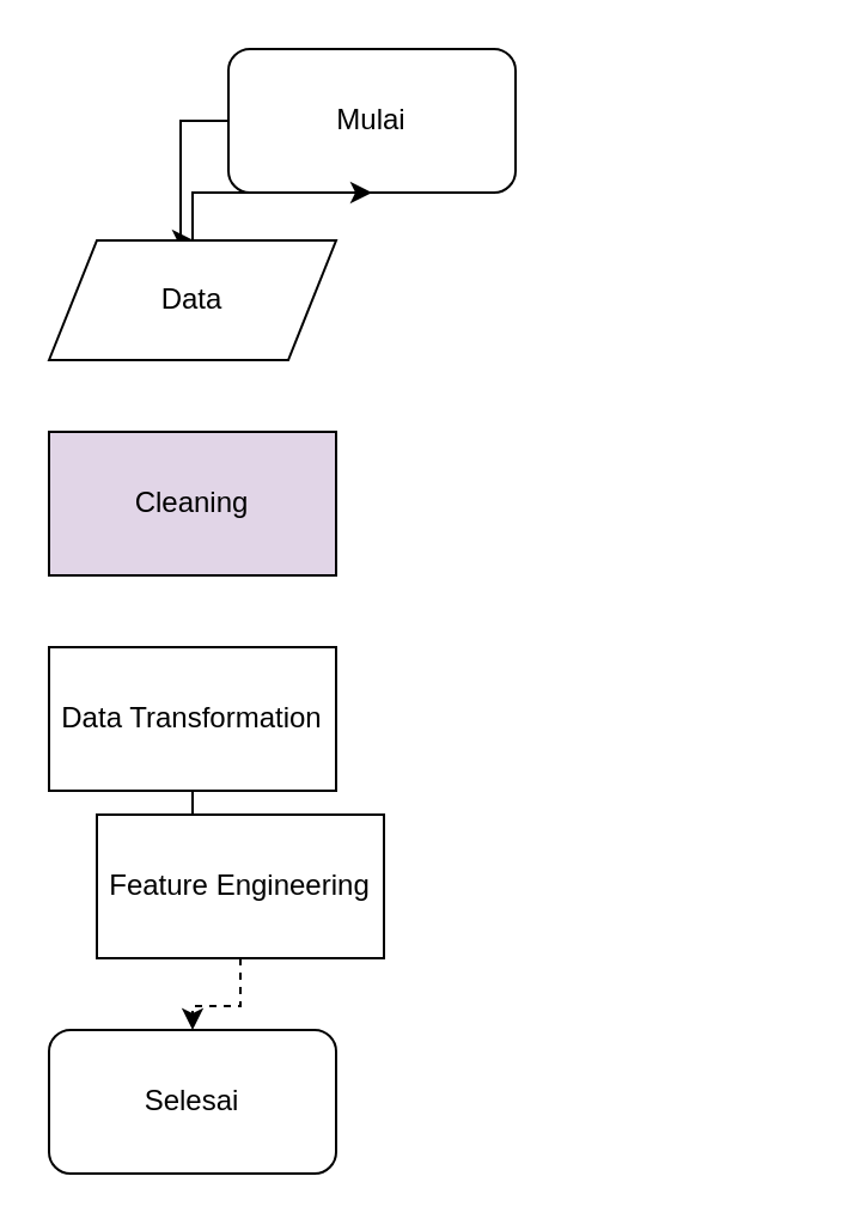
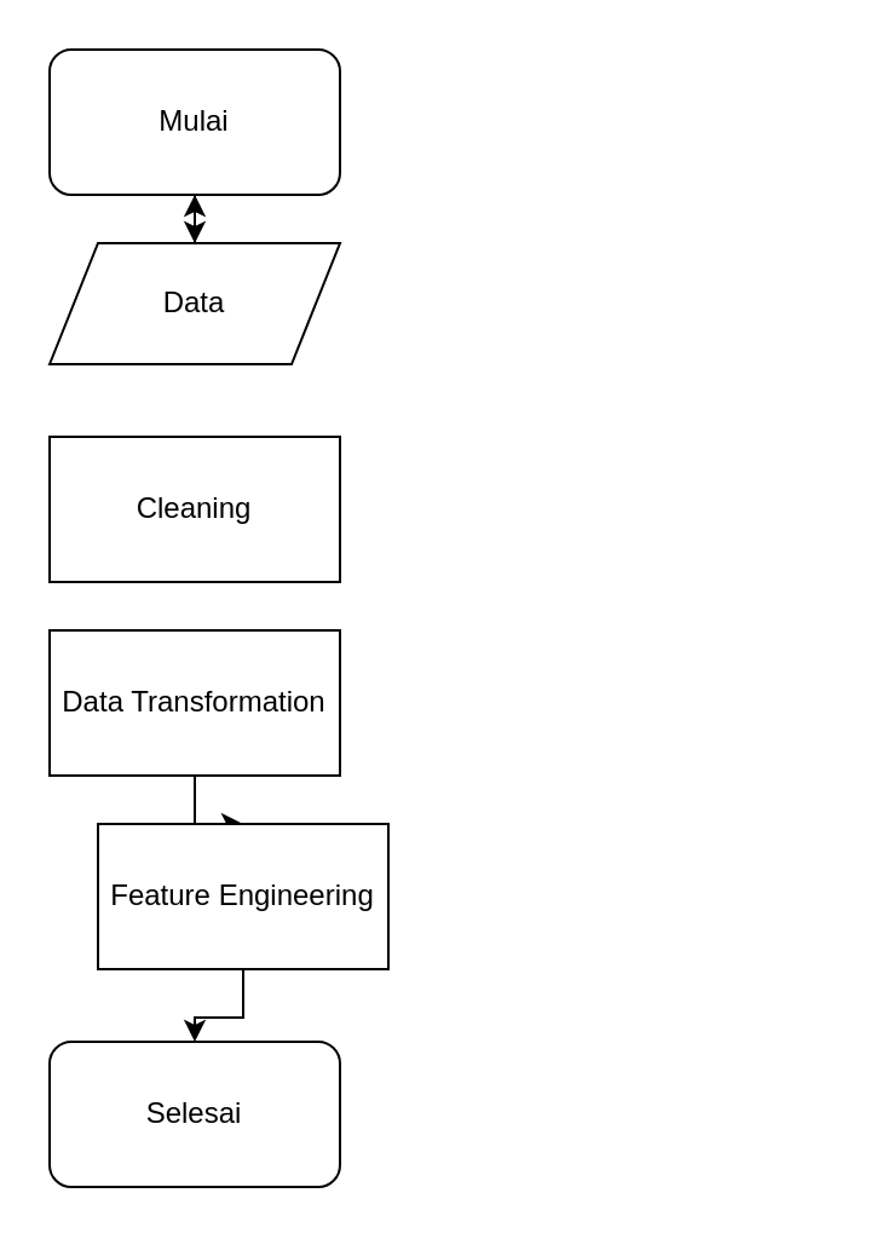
- <mxCell id="3" value="&lt;font&gt;Mulai&lt;/font&gt;" style="rounded=1;whiteSpace=wrap;html=1;" vertex="1" parent="1"><mxGeometry x="95" y="20" width="120" height="60" as="geometry" /></mxCell>
+ <mxCell id="3" value="&lt;font&gt;Mulai&lt;/font&gt;" style="rounded=1;whiteSpace=wrap;html=1;" vertex="1" parent="1"><mxGeometry x="20" y="20" width="120" height="60" as="geometry" /></mxCell>
- <mxCell id="10" value="Cleaning" style="whiteSpace=wrap;html=1;fillColor=#e1d5e7;" vertex="1" parent="1"><mxGeometry x="20" y="180" width="120" height="60" as="geometry" /></mxCell>
+ <mxCell id="10" value="Cleaning" style="whiteSpace=wrap;html=1;" vertex="1" parent="1"><mxGeometry x="20" y="180" width="120" height="60" as="geometry" /></mxCell>
- <mxCell id="12" value="Data Transformation" style="whiteSpace=wrap;html=1;" vertex="1" parent="1"><mxGeometry x="20" y="270" width="120" height="60" as="geometry" /></mxCell>
+ <mxCell id="12" value="Data Transformation" style="whiteSpace=wrap;html=1;" vertex="1" parent="1"><mxGeometry x="20" y="260" width="120" height="60" as="geometry" /></mxCell>
- <mxCell id="13" style="edgeStyle=orthogonalEdgeStyle;rounded=0;orthogonalLoop=1;jettySize=auto;html=1;entryX=0.5;entryY=0;entryDx=0;entryDy=0;dashed=1;" edge="1" parent="1" source="14" target="6"><mxGeometry relative="1" as="geometry" /></mxCell>
+ <mxCell id="13" style="edgeStyle=orthogonalEdgeStyle;rounded=0;orthogonalLoop=1;jettySize=auto;html=1;entryX=0.5;entryY=0;entryDx=0;entryDy=0;" edge="1" parent="1" source="14" target="6"><mxGeometry relative="1" as="geometry" /></mxCell>
